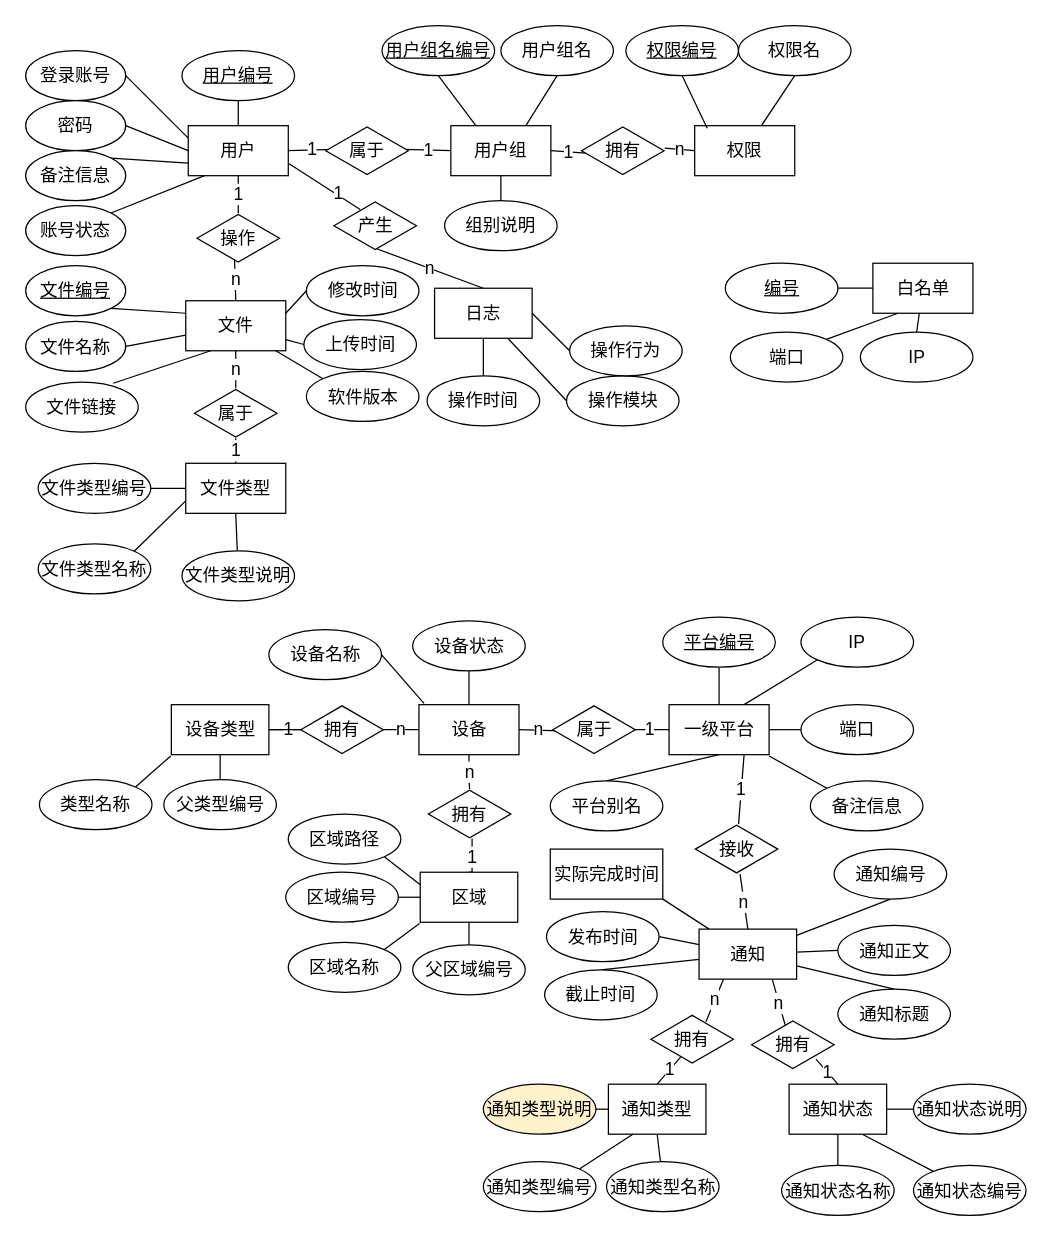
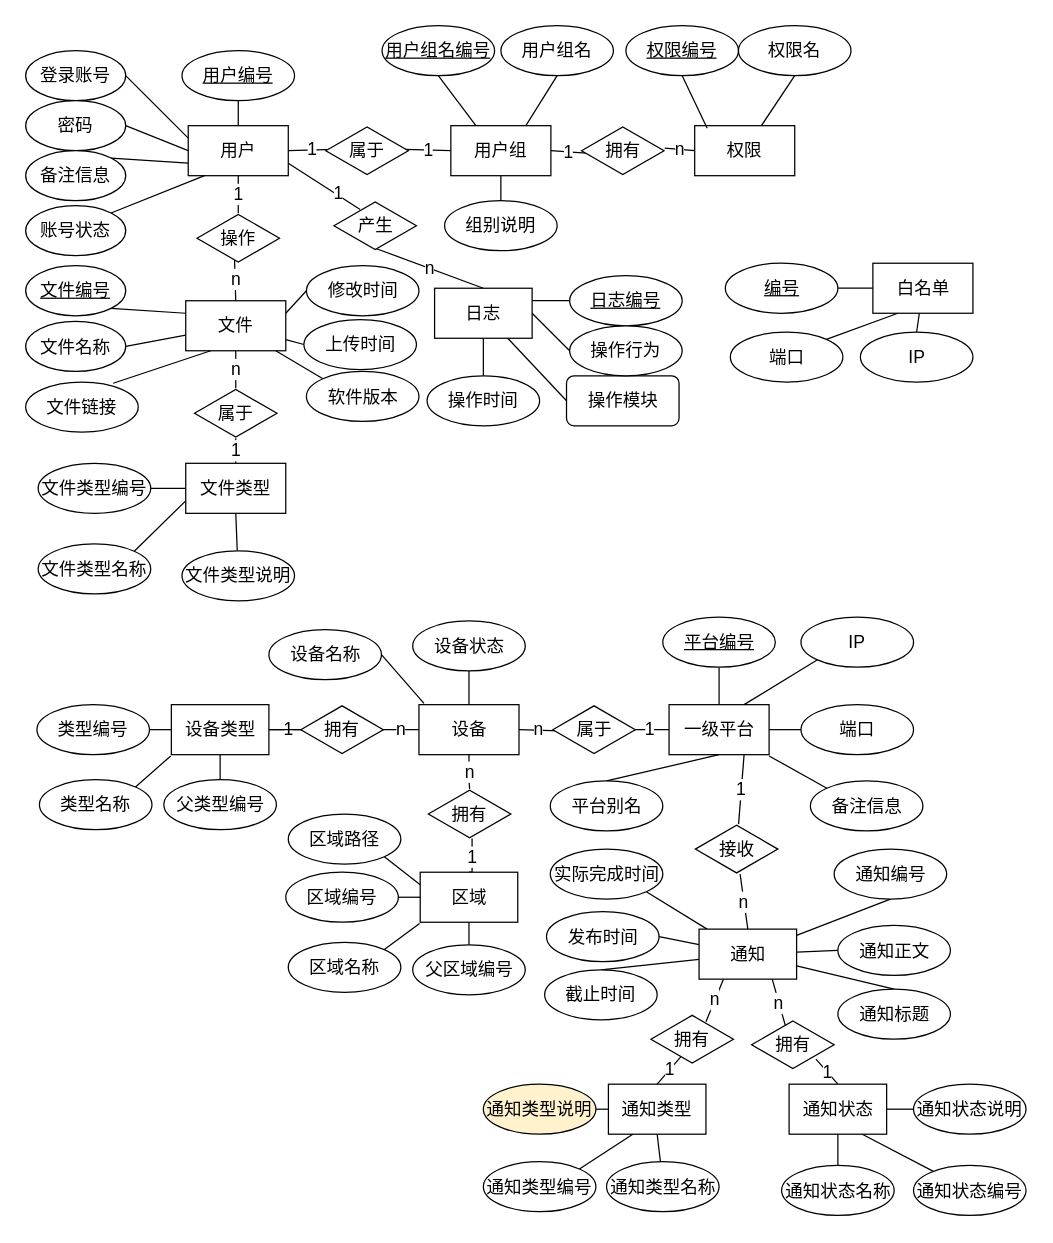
+ <mxCell id="65" style="edgeStyle=none;rounded=0;orthogonalLoop=1;jettySize=auto;html=1;exitX=0;exitY=0.5;exitDx=0;exitDy=0;entryX=1;entryY=0.25;entryDx=0;entryDy=0;endArrow=none;endFill=0;fontSize=14;" parent="1" source="66" target="60" edge="1"><mxGeometry relative="1" as="geometry" /></mxCell>
+ <mxCell id="66" value="&lt;u style=&quot;font-size: 14px;&quot;&gt;日志编号&lt;/u&gt;" style="ellipse;whiteSpace=wrap;html=1;fontSize=14;" parent="1" vertex="1"><mxGeometry x="455" y="220" width="90" height="40" as="geometry" /></mxCell>
- <mxCell id="64" value="操作模块" style="ellipse;whiteSpace=wrap;html=1;fontSize=14;" parent="1" vertex="1"><mxGeometry x="452.5" y="300" width="90" height="40" as="geometry" /></mxCell>
+ <mxCell id="64" value="操作模块" style="whiteSpace=wrap;html=1;fontSize=14;rounded=1;" parent="1" vertex="1"><mxGeometry x="452.5" y="300" width="90" height="40" as="geometry" /></mxCell>
+ <mxCell id="99" value="类型编号" style="ellipse;whiteSpace=wrap;html=1;fontSize=14;" parent="1" vertex="1"><mxGeometry x="29" y="563" width="90" height="40" as="geometry" /></mxCell>
+ <mxCell id="98" style="rounded=0;orthogonalLoop=1;jettySize=auto;html=1;exitX=1;exitY=0.5;exitDx=0;exitDy=0;endArrow=none;endFill=0;fontSize=14;" parent="1" source="99" target="97" edge="1"><mxGeometry relative="1" as="geometry" /></mxCell>
- <mxCell id="109" value="实际完成时间" style="whiteSpace=wrap;html=1;fontSize=14;rounded=0;" parent="1" vertex="1"><mxGeometry x="439.5" y="678.5" width="90" height="40" as="geometry" /></mxCell>
+ <mxCell id="109" value="实际完成时间" style="ellipse;whiteSpace=wrap;html=1;fontSize=14;" parent="1" vertex="1"><mxGeometry x="439.5" y="678.5" width="90" height="40" as="geometry" /></mxCell>
